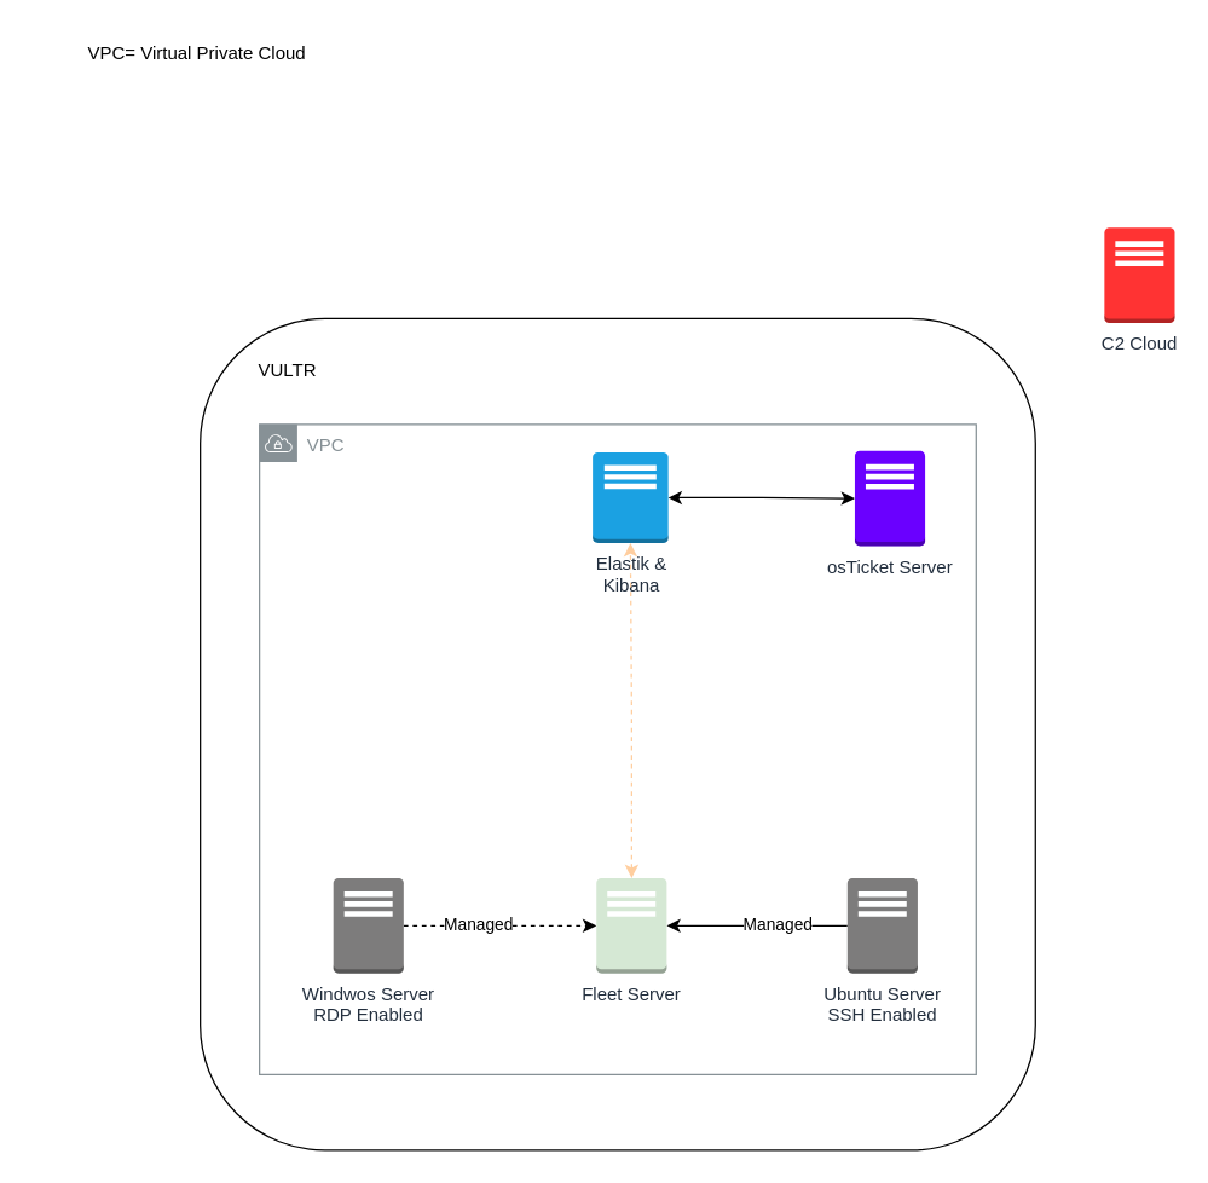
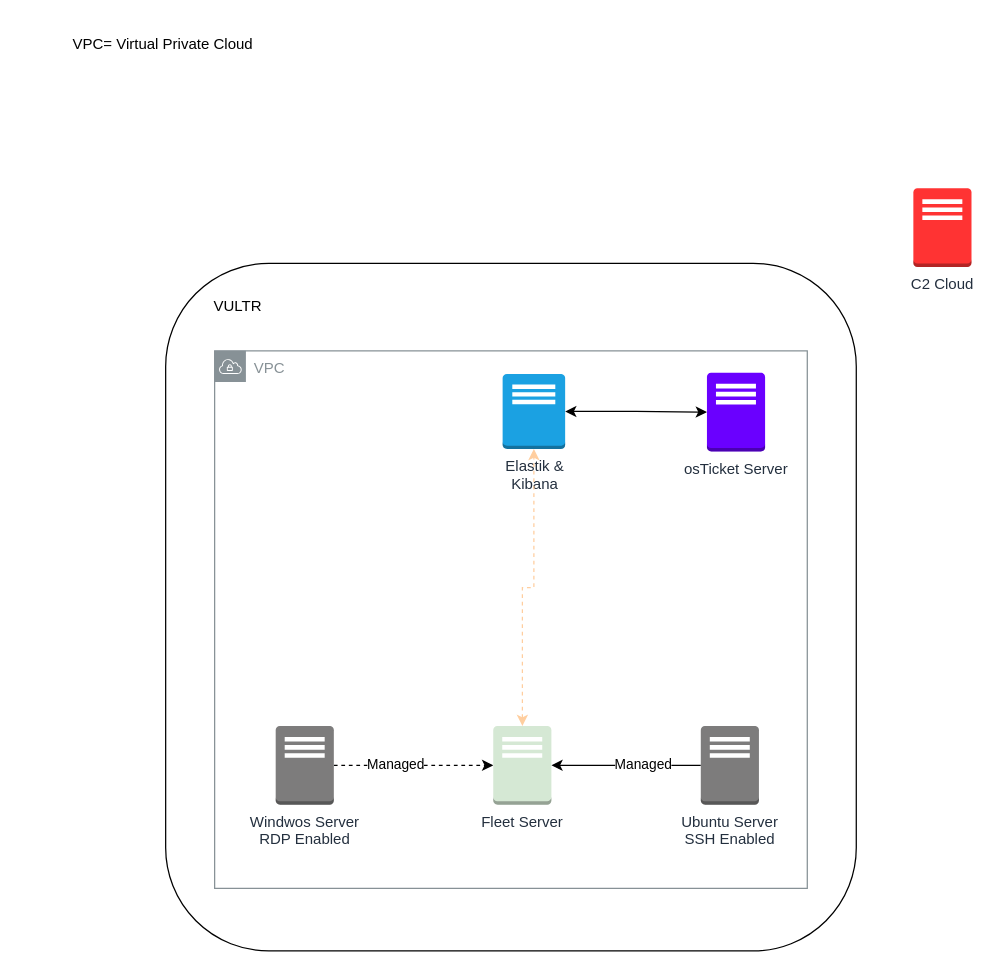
- <mxCell id="6" value="&lt;span style=&quot;color: rgb(35, 47, 62);&quot;&gt;Elastik &amp;amp;&lt;/span&gt;&lt;div style=&quot;color: rgb(35, 47, 62);&quot;&gt;Kibana&lt;/div&gt;" style="outlineConnect=0;dashed=0;verticalLabelPosition=bottom;verticalAlign=top;align=center;html=1;shape=mxgraph.aws3.traditional_server;fillColor=#1ba1e2;strokeColor=#006EAF;fontColor=#ffffff;" vertex="1" parent="1"><mxGeometry x="391.5" y="298.5" width="50" height="60" as="geometry" /></mxCell>
+ <mxCell id="6" value="&lt;span style=&quot;color: rgb(35, 47, 62);&quot;&gt;Elastik &amp;amp;&lt;/span&gt;&lt;div style=&quot;color: rgb(35, 47, 62);&quot;&gt;Kibana&lt;/div&gt;" style="outlineConnect=0;dashed=0;verticalLabelPosition=bottom;verticalAlign=top;align=center;html=1;shape=mxgraph.aws3.traditional_server;fillColor=#1ba1e2;strokeColor=#006EAF;fontColor=#ffffff;" vertex="1" parent="1"><mxGeometry x="401.5" y="298.5" width="50" height="60" as="geometry" /></mxCell>
